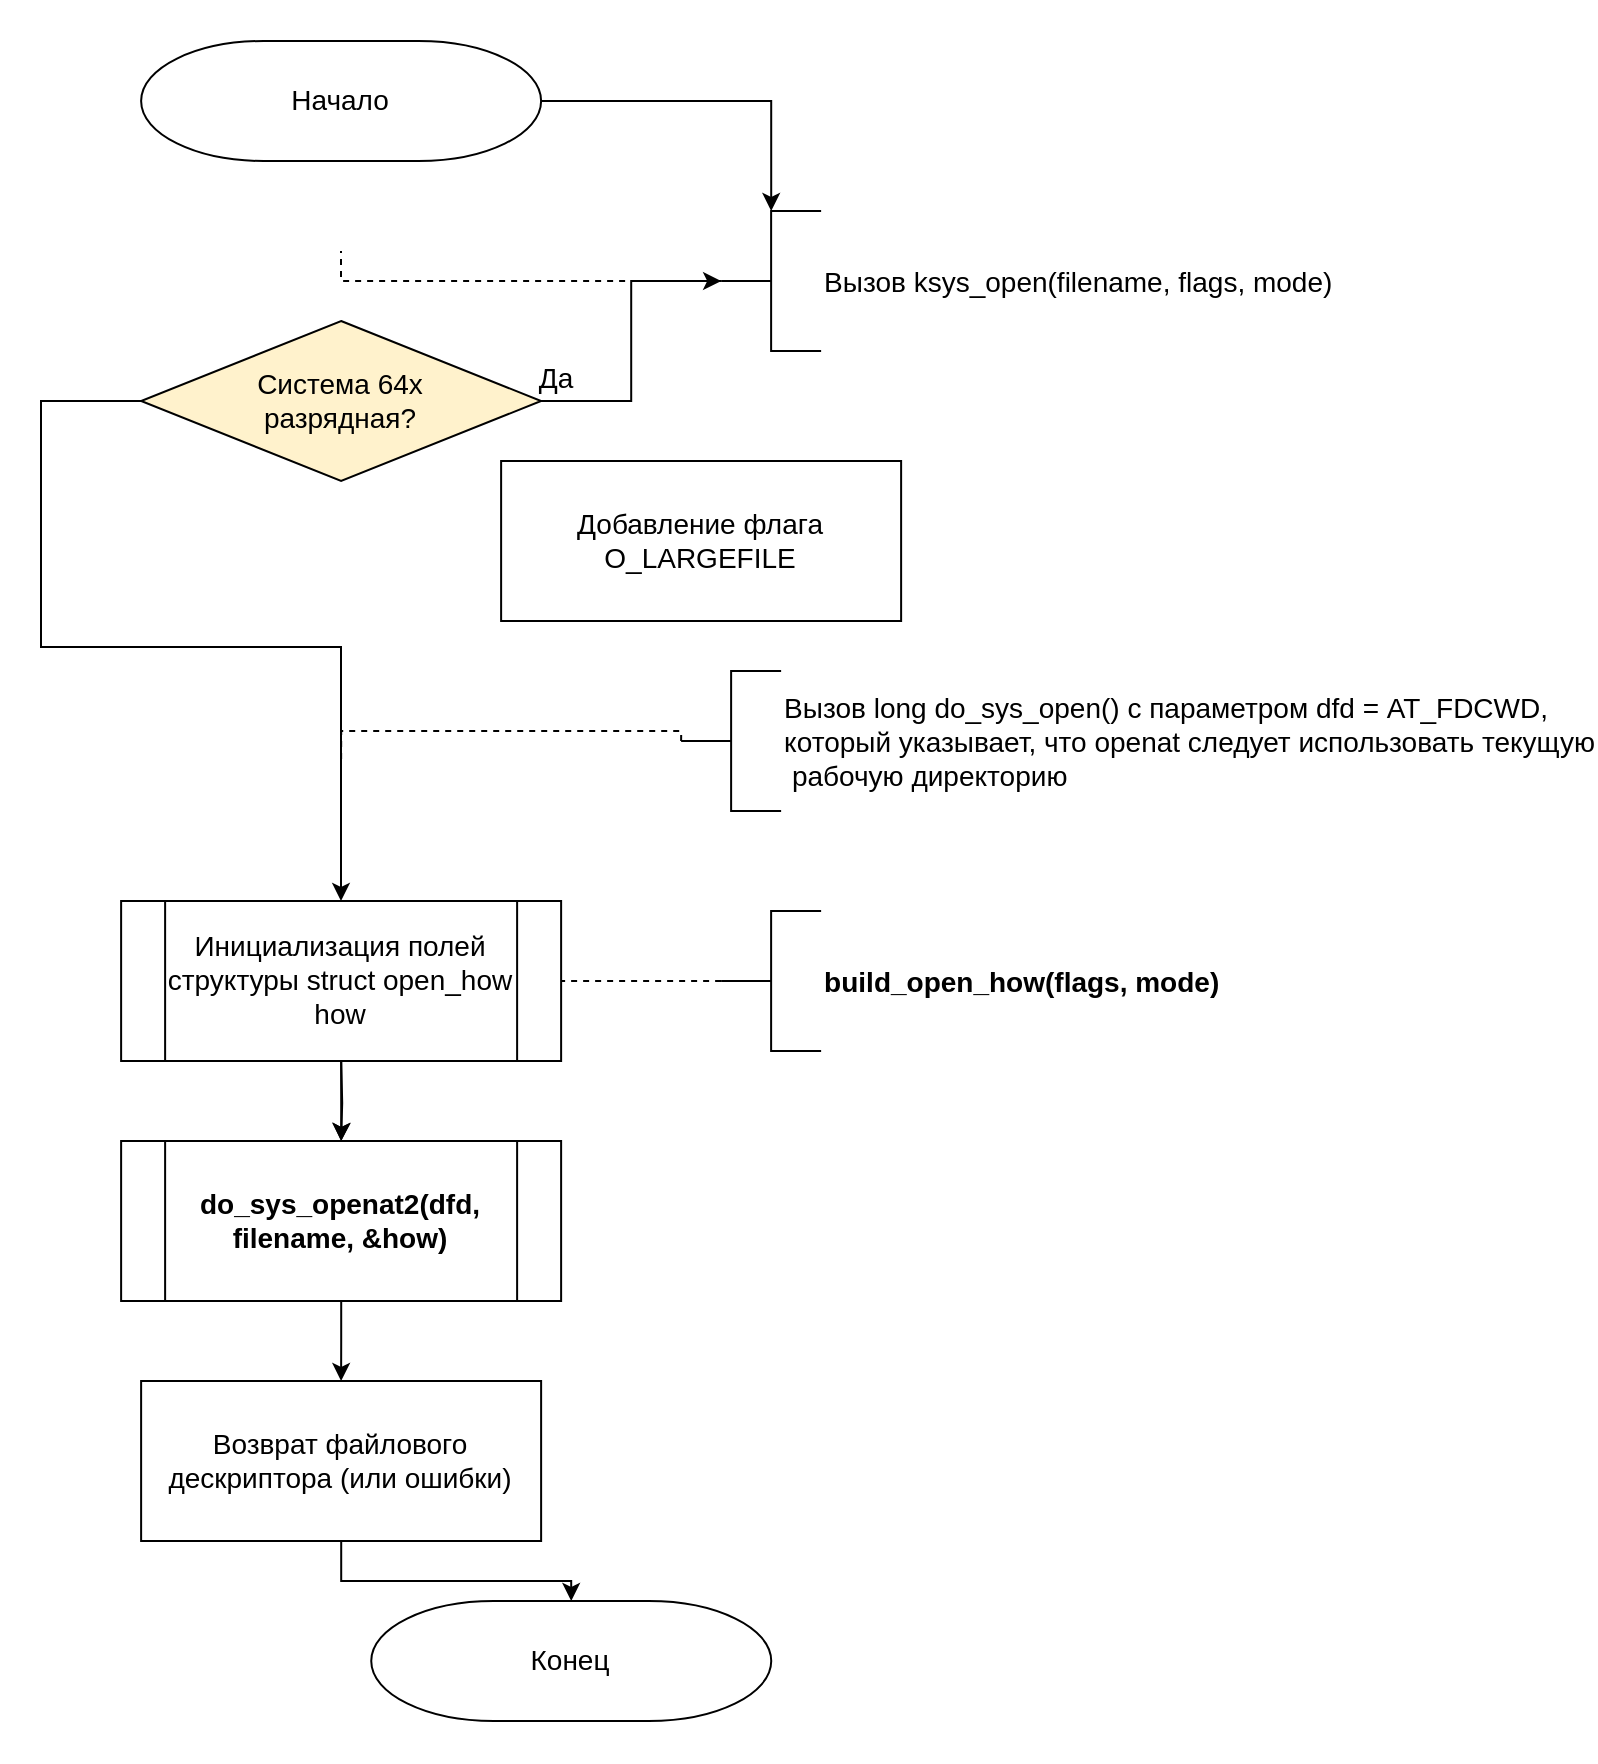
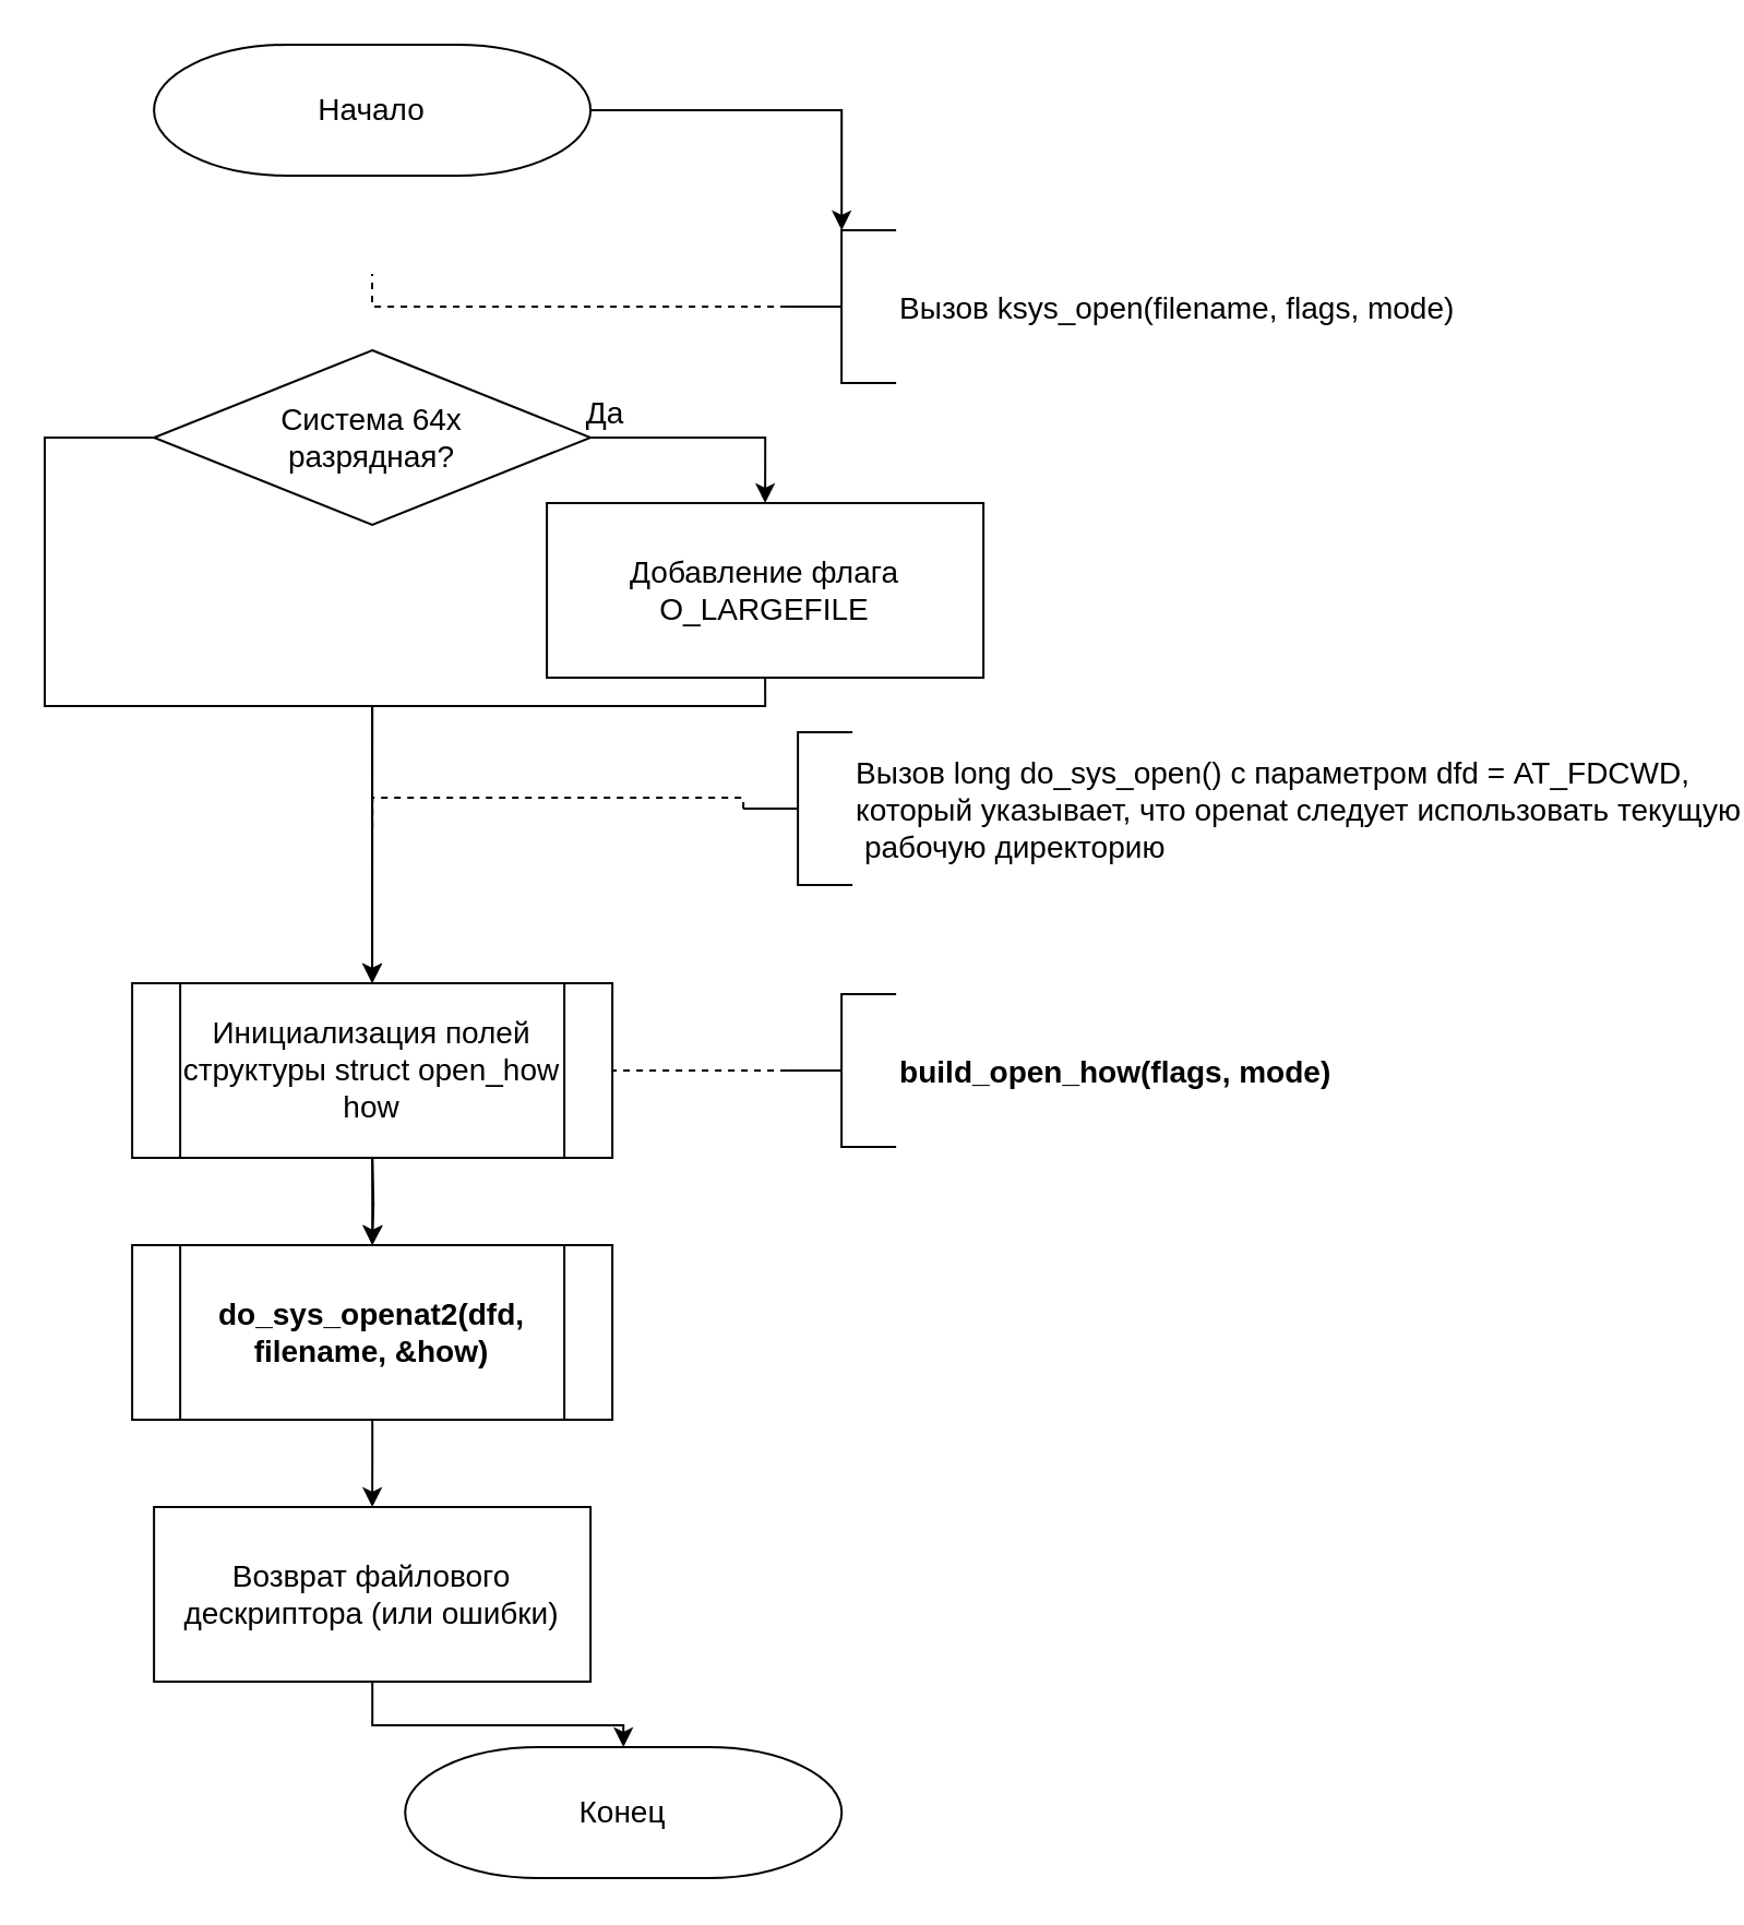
- <mxCell id="4" value="Да" style="edgeStyle=orthogonalEdgeStyle;rounded=0;orthogonalLoop=1;jettySize=auto;exitX=1;exitY=0.5;exitDx=0;exitDy=0;fontFamily=Helvetica;fontSize=14;fontStyle=0;" parent="1" source="6" target="14" edge="1"><mxGeometry x="-0.9" y="12" relative="1" as="geometry"><mxPoint x="1" as="offset" /></mxGeometry></mxCell>
+ <mxCell id="4" value="Да" style="edgeStyle=orthogonalEdgeStyle;rounded=0;orthogonalLoop=1;jettySize=auto;exitX=1;exitY=0.5;exitDx=0;exitDy=0;entryX=0.5;entryY=0;entryDx=0;entryDy=0;fontFamily=Helvetica;fontSize=14;fontStyle=0" parent="1" source="6" target="8" edge="1"><mxGeometry x="-0.9" y="12" relative="1" as="geometry"><mxPoint x="1" as="offset" /></mxGeometry></mxCell>
- <mxCell id="6" value="Система 64x&#10;разрядная?" style="rhombus;whiteSpace=wrap;strokeWidth=1;fontFamily=Helvetica;fontSize=14;fontStyle=0;fillColor=#fff2cc;" parent="1" vertex="1"><mxGeometry x="70.06" y="160" width="200" height="80" as="geometry" /></mxCell>
+ <mxCell id="6" value="Система 64x&#10;разрядная?" style="rhombus;whiteSpace=wrap;strokeWidth=1;fontFamily=Helvetica;fontSize=14;fontStyle=0" parent="1" vertex="1"><mxGeometry x="70.06" y="160" width="200" height="80" as="geometry" /></mxCell>
+ <mxCell id="7" value="" style="edgeStyle=orthogonalEdgeStyle;rounded=0;orthogonalLoop=1;jettySize=auto;exitX=0.5;exitY=1;exitDx=0;exitDy=0;entryX=0.5;entryY=0;entryDx=0;entryDy=0;fontFamily=Helvetica;fontSize=14;fontStyle=0" parent="1" source="8" target="12" edge="1"><mxGeometry relative="1" as="geometry"><Array as="points"><mxPoint x="350.06" y="323" /><mxPoint x="170.06" y="323" /></Array><mxPoint x="170.06" y="440" as="targetPoint" /></mxGeometry></mxCell>
